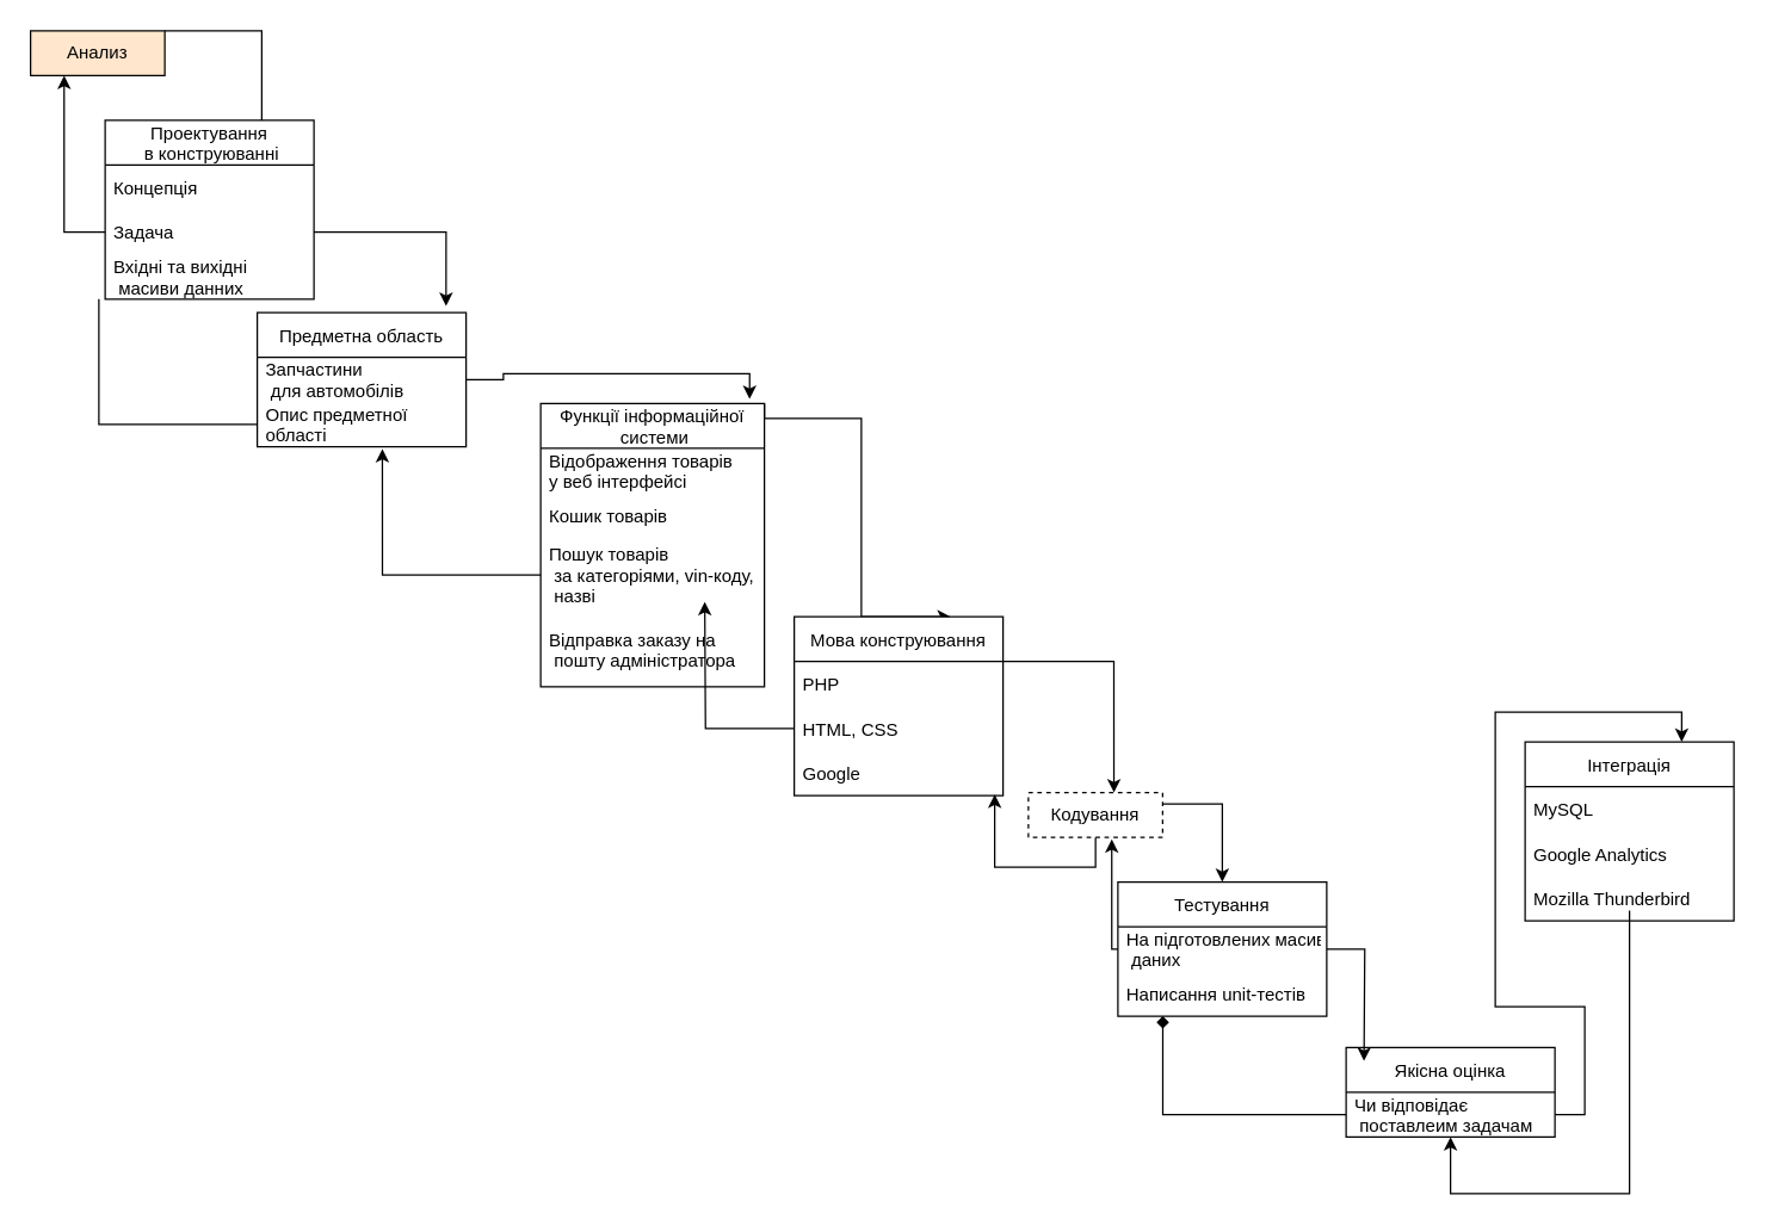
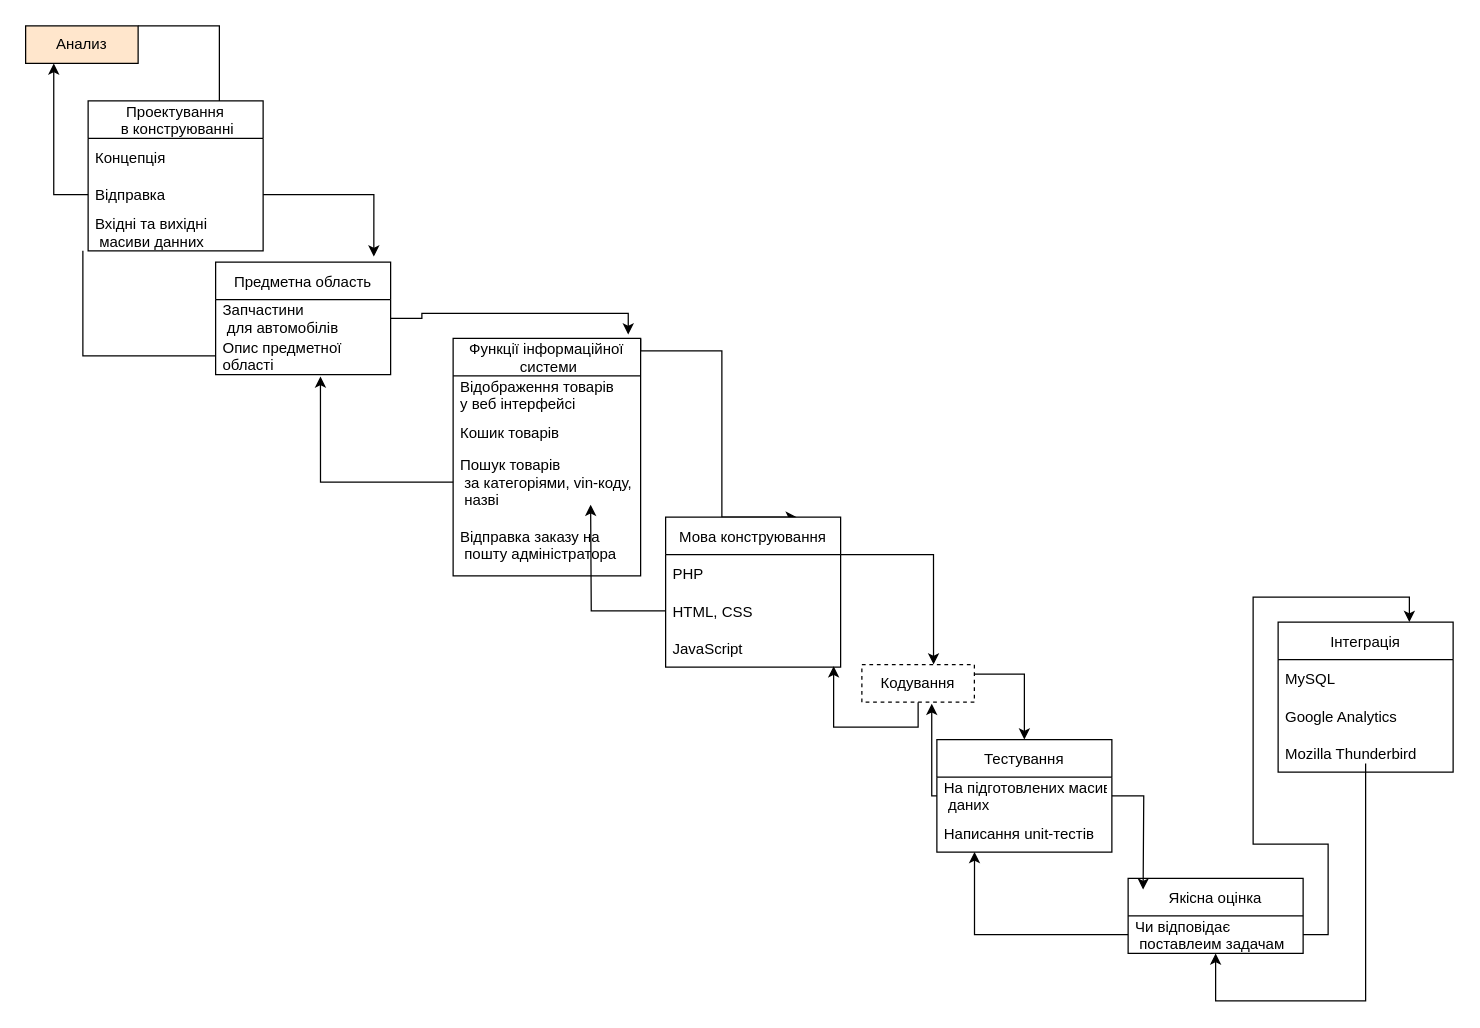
- <mxCell id="6" value="Задача" style="text;strokeColor=none;fillColor=none;align=left;verticalAlign=middle;spacingLeft=4;spacingRight=4;overflow=hidden;points=[[0,0.5],[1,0.5]];portConstraint=eastwest;rotatable=0;" vertex="1" parent="4"><mxGeometry y="60" width="140" height="30" as="geometry" /></mxCell>
+ <mxCell id="6" value="Відправка" style="text;strokeColor=none;fillColor=none;align=left;verticalAlign=middle;spacingLeft=4;spacingRight=4;overflow=hidden;points=[[0,0.5],[1,0.5]];portConstraint=eastwest;rotatable=0;" vertex="1" parent="4"><mxGeometry y="60" width="140" height="30" as="geometry" /></mxCell>
- <mxCell id="21" value="Google" style="text;strokeColor=none;fillColor=none;align=left;verticalAlign=middle;spacingLeft=4;spacingRight=4;overflow=hidden;points=[[0,0.5],[1,0.5]];portConstraint=eastwest;rotatable=0;" vertex="1" parent="18"><mxGeometry y="90" width="140" height="30" as="geometry" /></mxCell>
+ <mxCell id="21" value="JavaScript" style="text;strokeColor=none;fillColor=none;align=left;verticalAlign=middle;spacingLeft=4;spacingRight=4;overflow=hidden;points=[[0,0.5],[1,0.5]];portConstraint=eastwest;rotatable=0;" vertex="1" parent="18"><mxGeometry y="90" width="140" height="30" as="geometry" /></mxCell>
- <mxCell id="42" style="edgeStyle=orthogonalEdgeStyle;rounded=0;orthogonalLoop=1;jettySize=auto;html=1;exitX=0;exitY=0.5;exitDx=0;exitDy=0;entryX=0.215;entryY=0.995;entryDx=0;entryDy=0;entryPerimeter=0;endArrow=diamond;" edge="1" parent="1" source="29" target="27"><mxGeometry relative="1" as="geometry"><mxPoint x="719" y="758" as="targetPoint" /></mxGeometry></mxCell>
+ <mxCell id="42" style="edgeStyle=orthogonalEdgeStyle;rounded=0;orthogonalLoop=1;jettySize=auto;html=1;exitX=0;exitY=0.5;exitDx=0;exitDy=0;entryX=0.215;entryY=0.995;entryDx=0;entryDy=0;entryPerimeter=0;" edge="1" parent="1" source="29" target="27"><mxGeometry relative="1" as="geometry"><mxPoint x="719" y="758" as="targetPoint" /></mxGeometry></mxCell>
